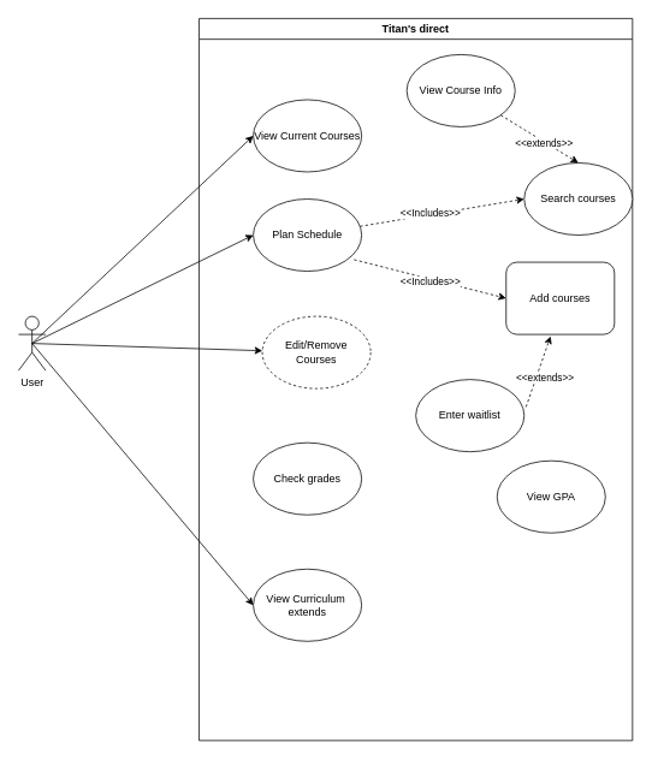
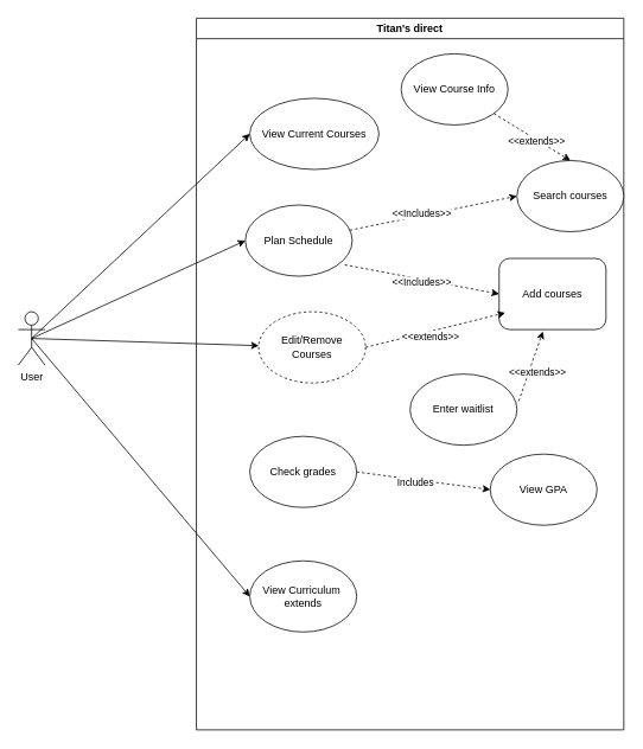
- <mxCell id="3" value="View Current Courses" style="ellipse;whiteSpace=wrap;html=1;" vertex="1" parent="2"><mxGeometry x="60" y="90" width="120" height="80" as="geometry" /></mxCell>
+ <mxCell id="3" value="View Current Courses" style="ellipse;whiteSpace=wrap;html=1;" vertex="1" parent="2"><mxGeometry x="60" y="90" width="145" height="80" as="geometry" /></mxCell>
- <mxCell id="4" value="Plan Schedule" style="ellipse;whiteSpace=wrap;html=1;" vertex="1" parent="2"><mxGeometry x="60" y="200" width="120" height="80" as="geometry" /></mxCell>
+ <mxCell id="4" value="Plan Schedule" style="ellipse;whiteSpace=wrap;html=1;" vertex="1" parent="2"><mxGeometry x="55" y="210" width="120" height="80" as="geometry" /></mxCell>
+ <mxCell id="19" value="" style="endArrow=classic;html=1;rounded=0;entryX=0.057;entryY=0.765;entryDx=0;entryDy=0;entryPerimeter=0;exitX=1;exitY=0.5;exitDx=0;exitDy=0;dashed=1;" edge="1" parent="2" source="18" target="6"><mxGeometry width="50" height="50" relative="1" as="geometry"><mxPoint x="194.44" y="367.6" as="sourcePoint" /><mxPoint x="340.0" y="330.0" as="targetPoint" /></mxGeometry></mxCell>
+ <mxCell id="20" value="&amp;lt;&amp;lt;extends&amp;gt;&amp;gt;" style="edgeLabel;html=1;align=center;verticalAlign=middle;resizable=0;points=[];" connectable="0" vertex="1" parent="19"><mxGeometry x="-0.144" y="-5" relative="1" as="geometry"><mxPoint x="4" y="-1" as="offset" /></mxGeometry></mxCell>
+ <mxCell id="13" value="" style="endArrow=classic;html=1;rounded=0;exitX=1;exitY=0.5;exitDx=0;exitDy=0;entryX=0;entryY=0.5;entryDx=0;entryDy=0;dashed=1;" edge="1" parent="2" source="11" target="12"><mxGeometry width="50" height="50" relative="1" as="geometry"><mxPoint x="140" y="350" as="sourcePoint" /><mxPoint x="190" y="300" as="targetPoint" /></mxGeometry></mxCell>
+ <mxCell id="14" value="Includes" style="edgeLabel;html=1;align=center;verticalAlign=middle;resizable=0;points=[];" connectable="0" vertex="1" parent="13"><mxGeometry x="-0.126" y="-3" relative="1" as="geometry"><mxPoint as="offset" /></mxGeometry></mxCell>
